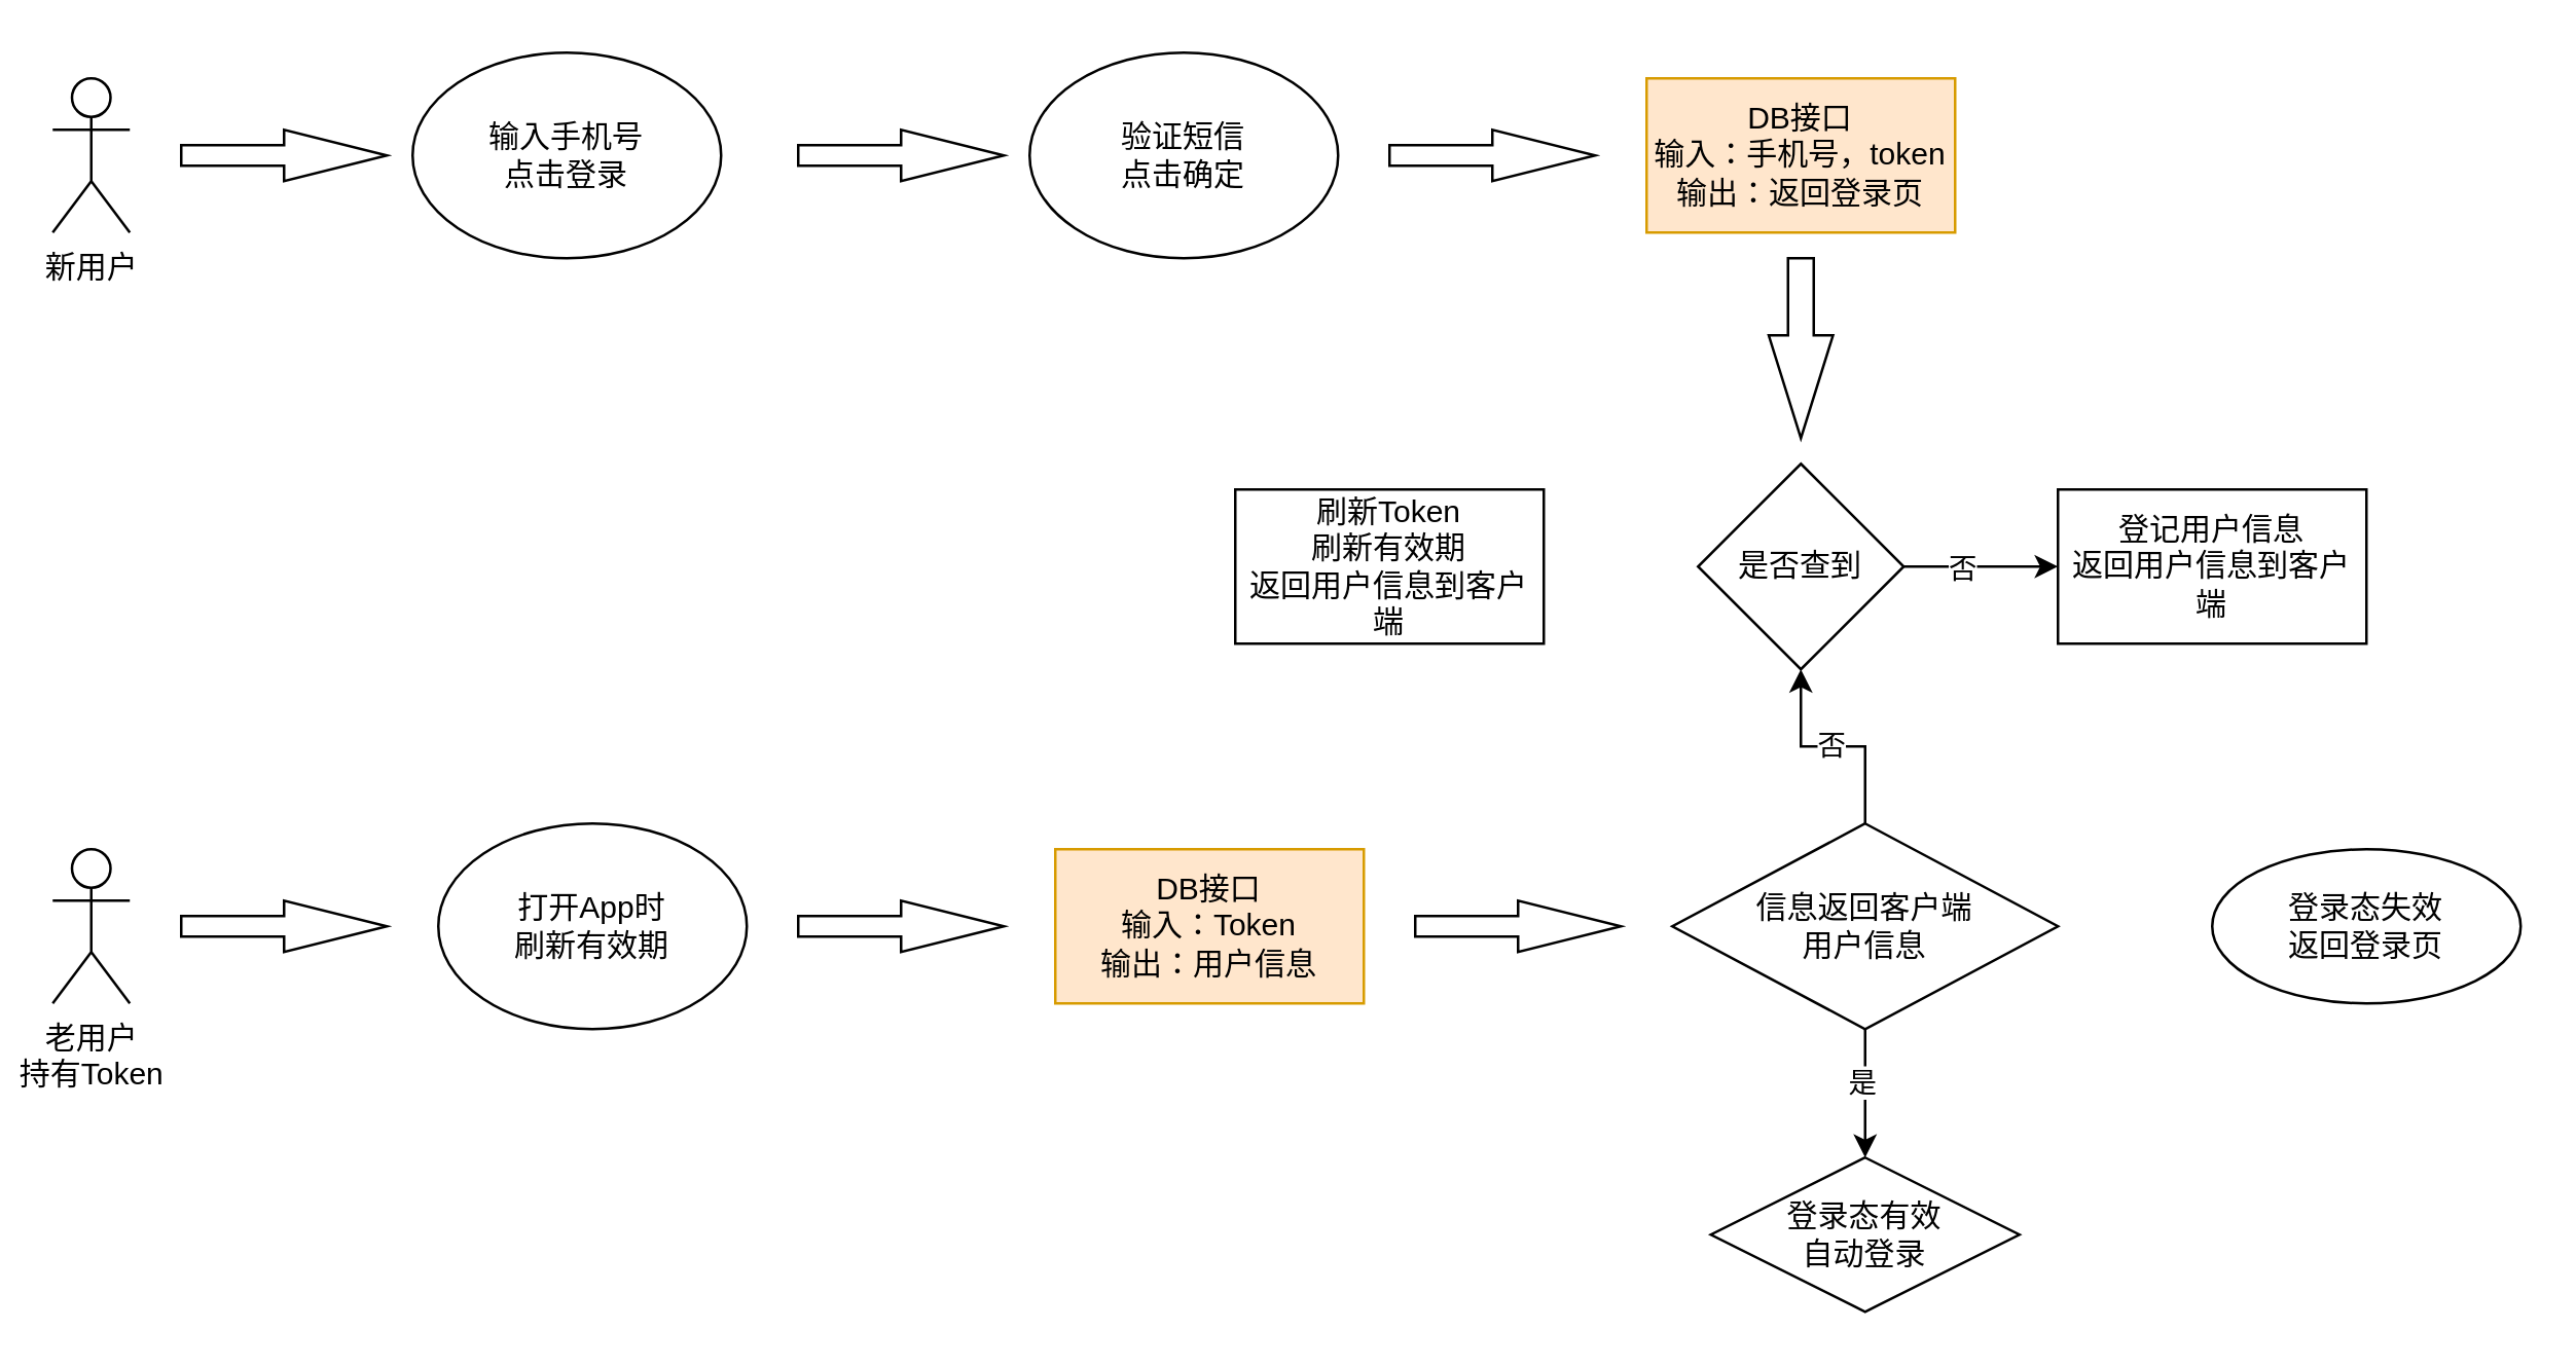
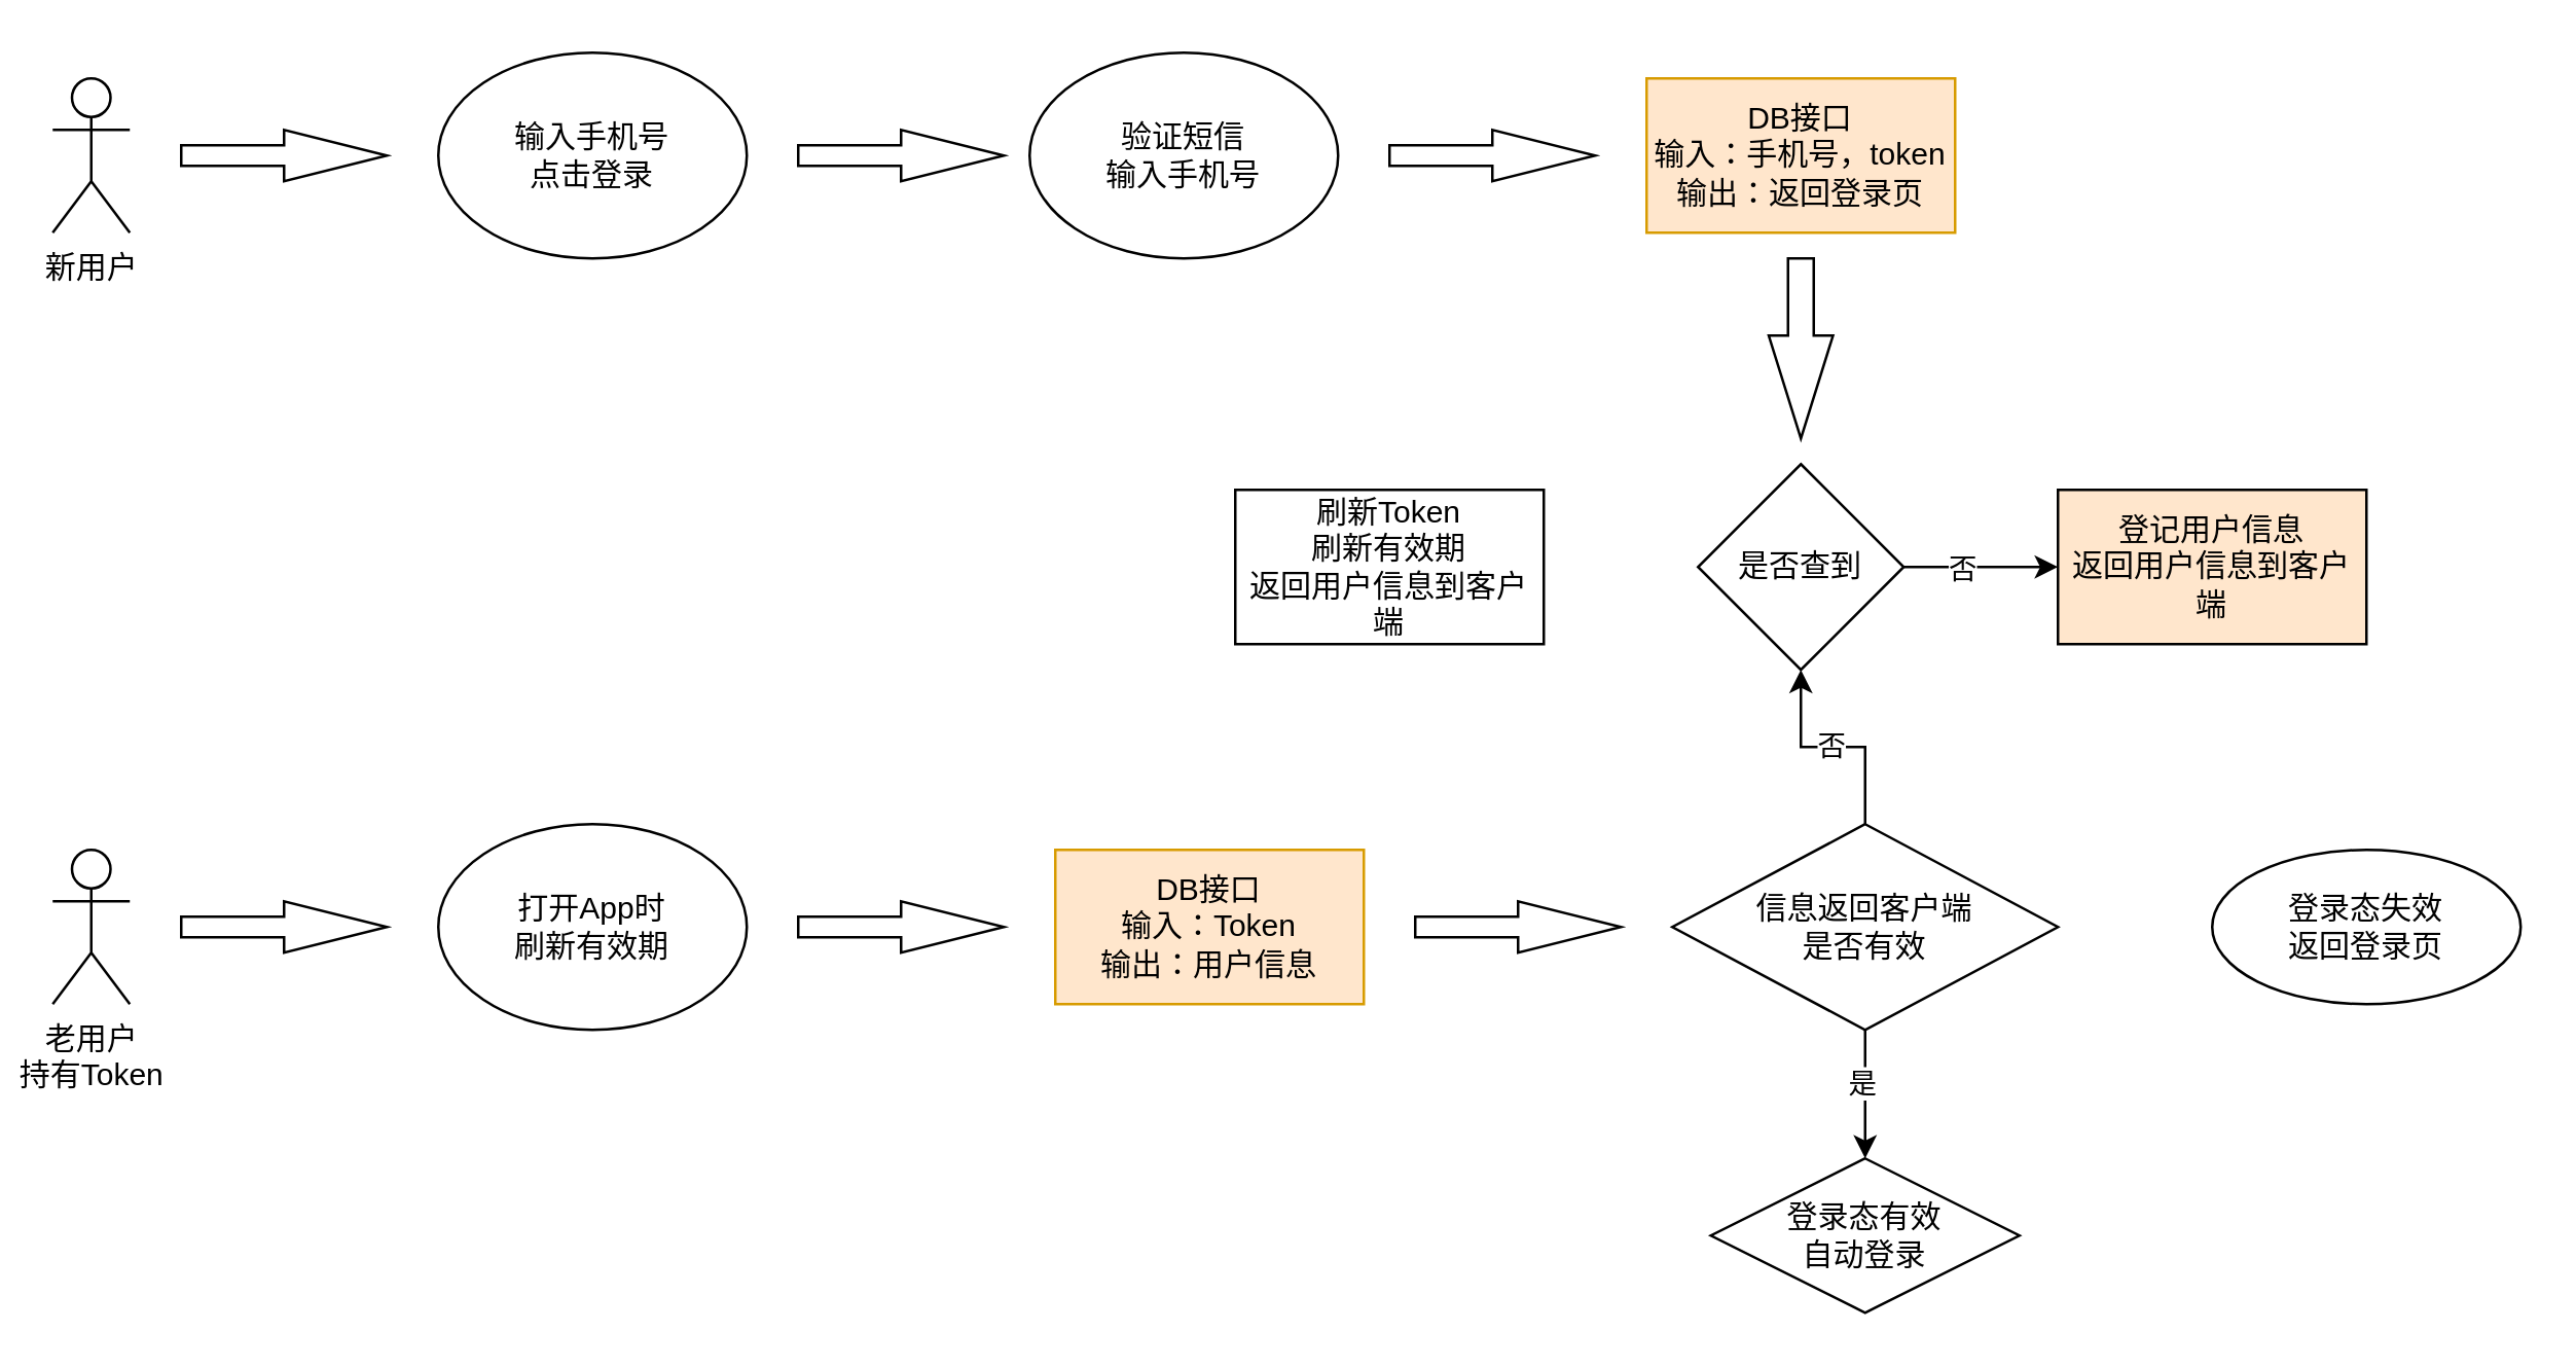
- <mxCell id="4" value="输入手机号&lt;br&gt;点击登录" style="ellipse;whiteSpace=wrap;html=1;" vertex="1" parent="1"><mxGeometry x="160" y="20" width="120" height="80" as="geometry" /></mxCell>
+ <mxCell id="4" value="输入手机号&lt;br&gt;点击登录" style="ellipse;whiteSpace=wrap;html=1;" vertex="1" parent="1"><mxGeometry x="170" y="20" width="120" height="80" as="geometry" /></mxCell>
- <mxCell id="6" value="验证短信&lt;br&gt;点击确定" style="ellipse;whiteSpace=wrap;html=1;" vertex="1" parent="1"><mxGeometry x="400" y="20" width="120" height="80" as="geometry" /></mxCell>
+ <mxCell id="6" value="验证短信&lt;br&gt;输入手机号" style="ellipse;whiteSpace=wrap;html=1;" vertex="1" parent="1"><mxGeometry x="400" y="20" width="120" height="80" as="geometry" /></mxCell>
- <mxCell id="14" value="登记用户信息&lt;br&gt;返回用户信息到客户端" style="whiteSpace=wrap;html=1;" vertex="1" parent="1"><mxGeometry x="800" y="190" width="120" height="60" as="geometry" /></mxCell>
+ <mxCell id="14" value="登记用户信息&lt;br&gt;返回用户信息到客户端" style="whiteSpace=wrap;html=1;fillColor=#ffe6cc;" vertex="1" parent="1"><mxGeometry x="800" y="190" width="120" height="60" as="geometry" /></mxCell>
- <mxCell id="25" value="信息返回客户端&lt;br&gt;用户信息" style="rhombus;whiteSpace=wrap;html=1;rounded=0;" vertex="1" parent="1"><mxGeometry x="650" y="320" width="150" height="80" as="geometry" /></mxCell>
+ <mxCell id="25" value="信息返回客户端&lt;br&gt;是否有效" style="rhombus;whiteSpace=wrap;html=1;rounded=0;" vertex="1" parent="1"><mxGeometry x="650" y="320" width="150" height="80" as="geometry" /></mxCell>
